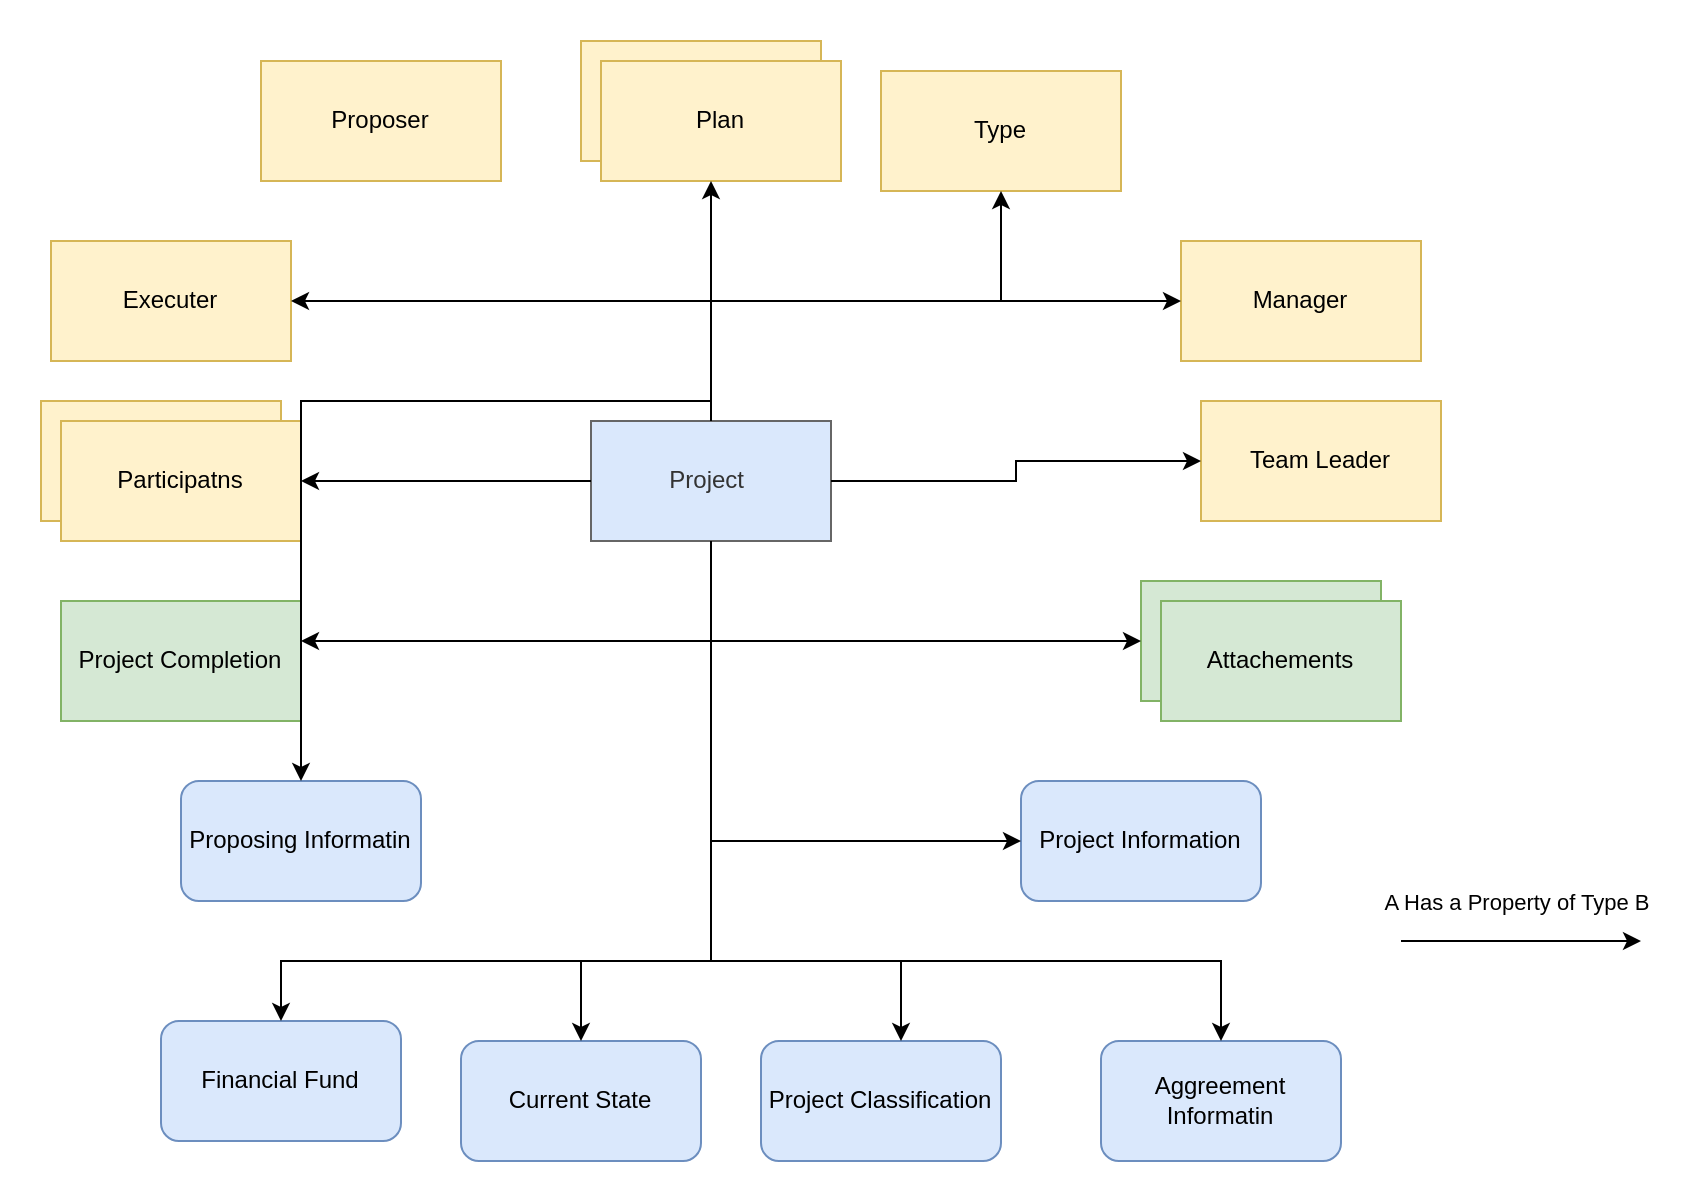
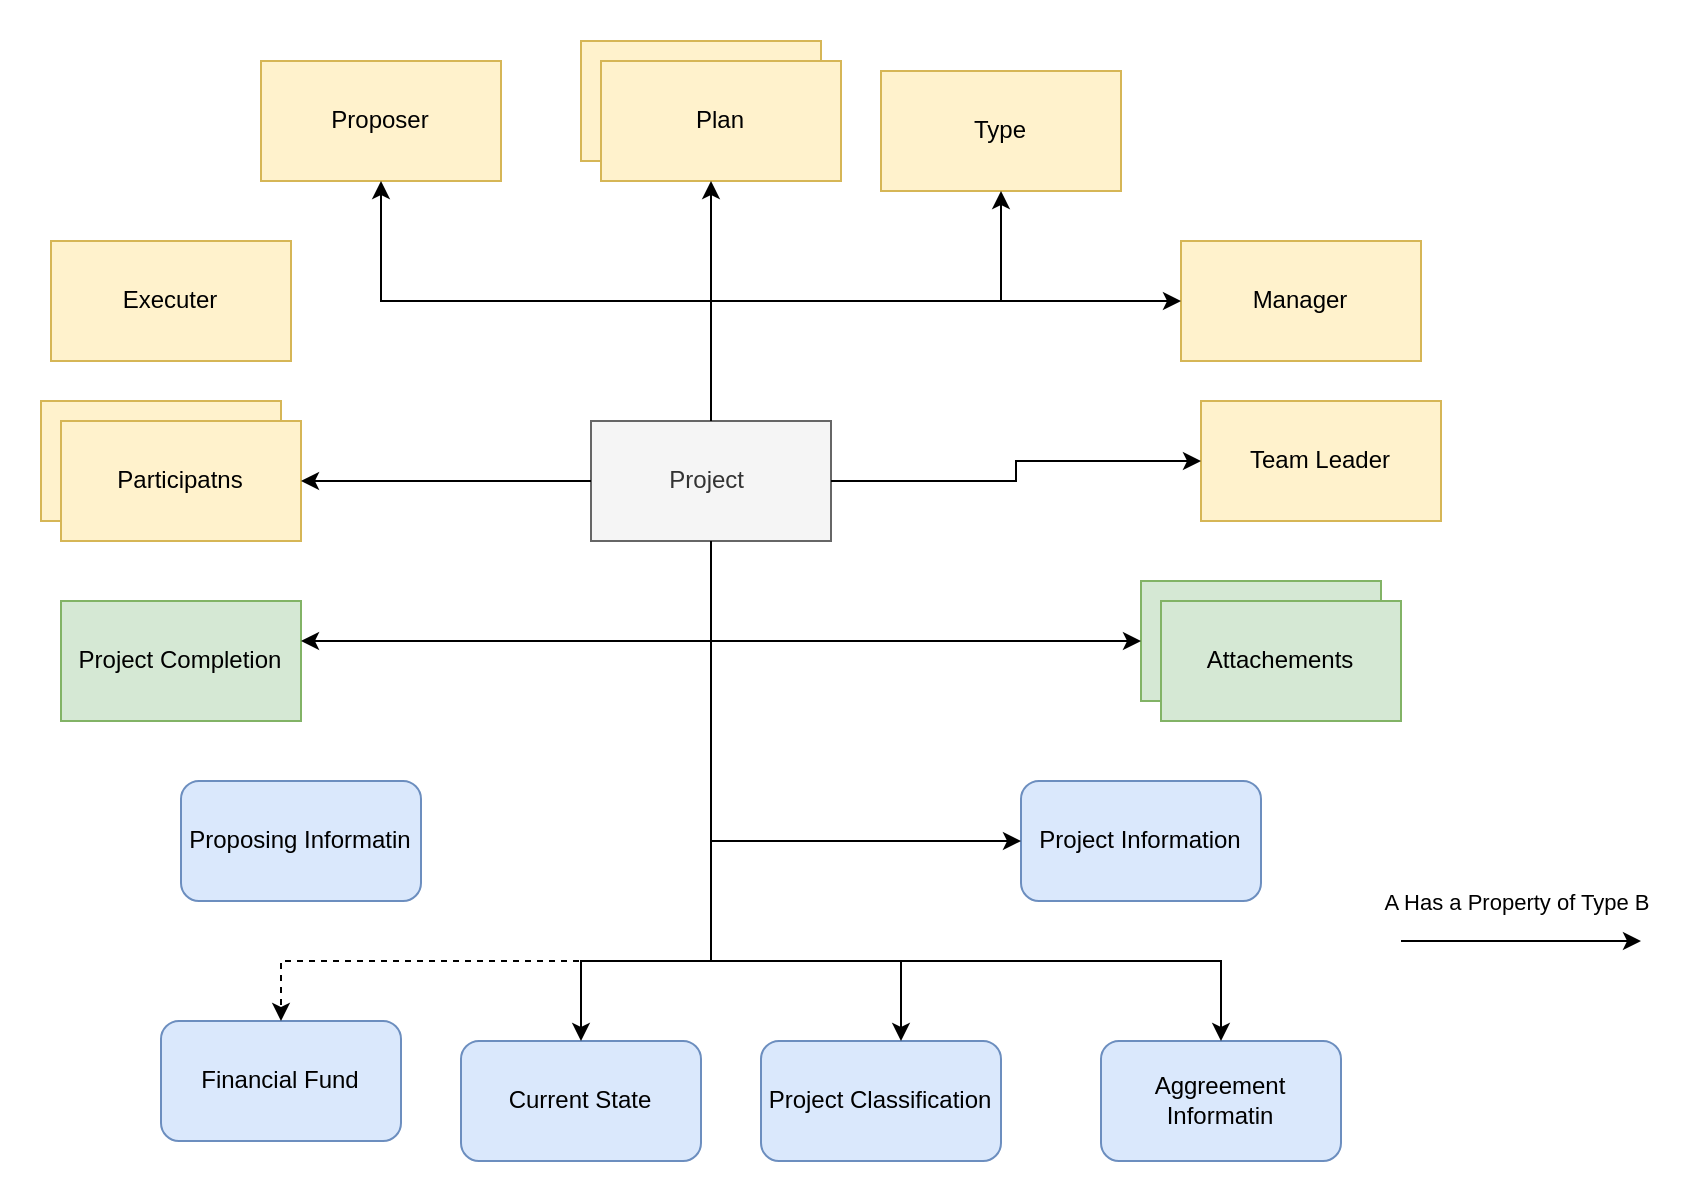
- <mxCell id="29" value="" style="endArrow=classic;html=1;rounded=0;exitX=0.5;exitY=0;exitDx=0;exitDy=0;edgeStyle=orthogonalEdgeStyle;" parent="1" source="2" target="19" edge="1"><mxGeometry width="50" height="50" relative="1" as="geometry"><mxPoint x="360" y="220" as="sourcePoint" /><mxPoint x="185" y="100" as="targetPoint" /><Array as="points"><mxPoint x="355" y="150" /></Array></mxGeometry></mxCell>
- <mxCell id="28" value="" style="endArrow=classic;html=1;rounded=0;exitX=0.5;exitY=0;exitDx=0;exitDy=0;edgeStyle=orthogonalEdgeStyle;" parent="1" source="2" target="3" edge="1"><mxGeometry width="50" height="50" relative="1" as="geometry"><mxPoint x="360" y="210" as="sourcePoint" /><mxPoint x="588" y="125" as="targetPoint" /></mxGeometry></mxCell>
+ <mxCell id="28" value="" style="endArrow=classic;html=1;rounded=0;exitX=0.5;exitY=0;exitDx=0;exitDy=0;edgeStyle=orthogonalEdgeStyle;" parent="1" source="2" target="18" edge="1"><mxGeometry width="50" height="50" relative="1" as="geometry"><mxPoint x="360" y="210" as="sourcePoint" /><mxPoint x="588" y="125" as="targetPoint" /></mxGeometry></mxCell>
- <mxCell id="2" value="Project&amp;nbsp;" style="rounded=0;whiteSpace=wrap;html=1;fillColor=#dae8fc;fontColor=#333333;strokeColor=#666666;" parent="1" vertex="1"><mxGeometry x="295" y="210" width="120" height="60" as="geometry" /></mxCell>
+ <mxCell id="2" value="Project&amp;nbsp;" style="rounded=0;whiteSpace=wrap;html=1;fillColor=#f5f5f5;fontColor=#333333;strokeColor=#666666;" parent="1" vertex="1"><mxGeometry x="295" y="210" width="120" height="60" as="geometry" /></mxCell>
- <mxCell id="33" value="" style="endArrow=classic;html=1;rounded=0;edgeStyle=orthogonalEdgeStyle;" parent="1" source="2" target="4" edge="1"><mxGeometry width="50" height="50" relative="1" as="geometry"><mxPoint x="329" y="279" as="sourcePoint" /><mxPoint x="210" y="330" as="targetPoint" /><Array as="points"><mxPoint x="355" y="480" /><mxPoint x="140" y="480" /></Array></mxGeometry></mxCell>
+ <mxCell id="33" value="" style="endArrow=classic;html=1;rounded=0;edgeStyle=orthogonalEdgeStyle;dashed=1;" parent="1" source="2" target="4" edge="1"><mxGeometry width="50" height="50" relative="1" as="geometry"><mxPoint x="329" y="279" as="sourcePoint" /><mxPoint x="210" y="330" as="targetPoint" /><Array as="points"><mxPoint x="355" y="480" /><mxPoint x="140" y="480" /></Array></mxGeometry></mxCell>
